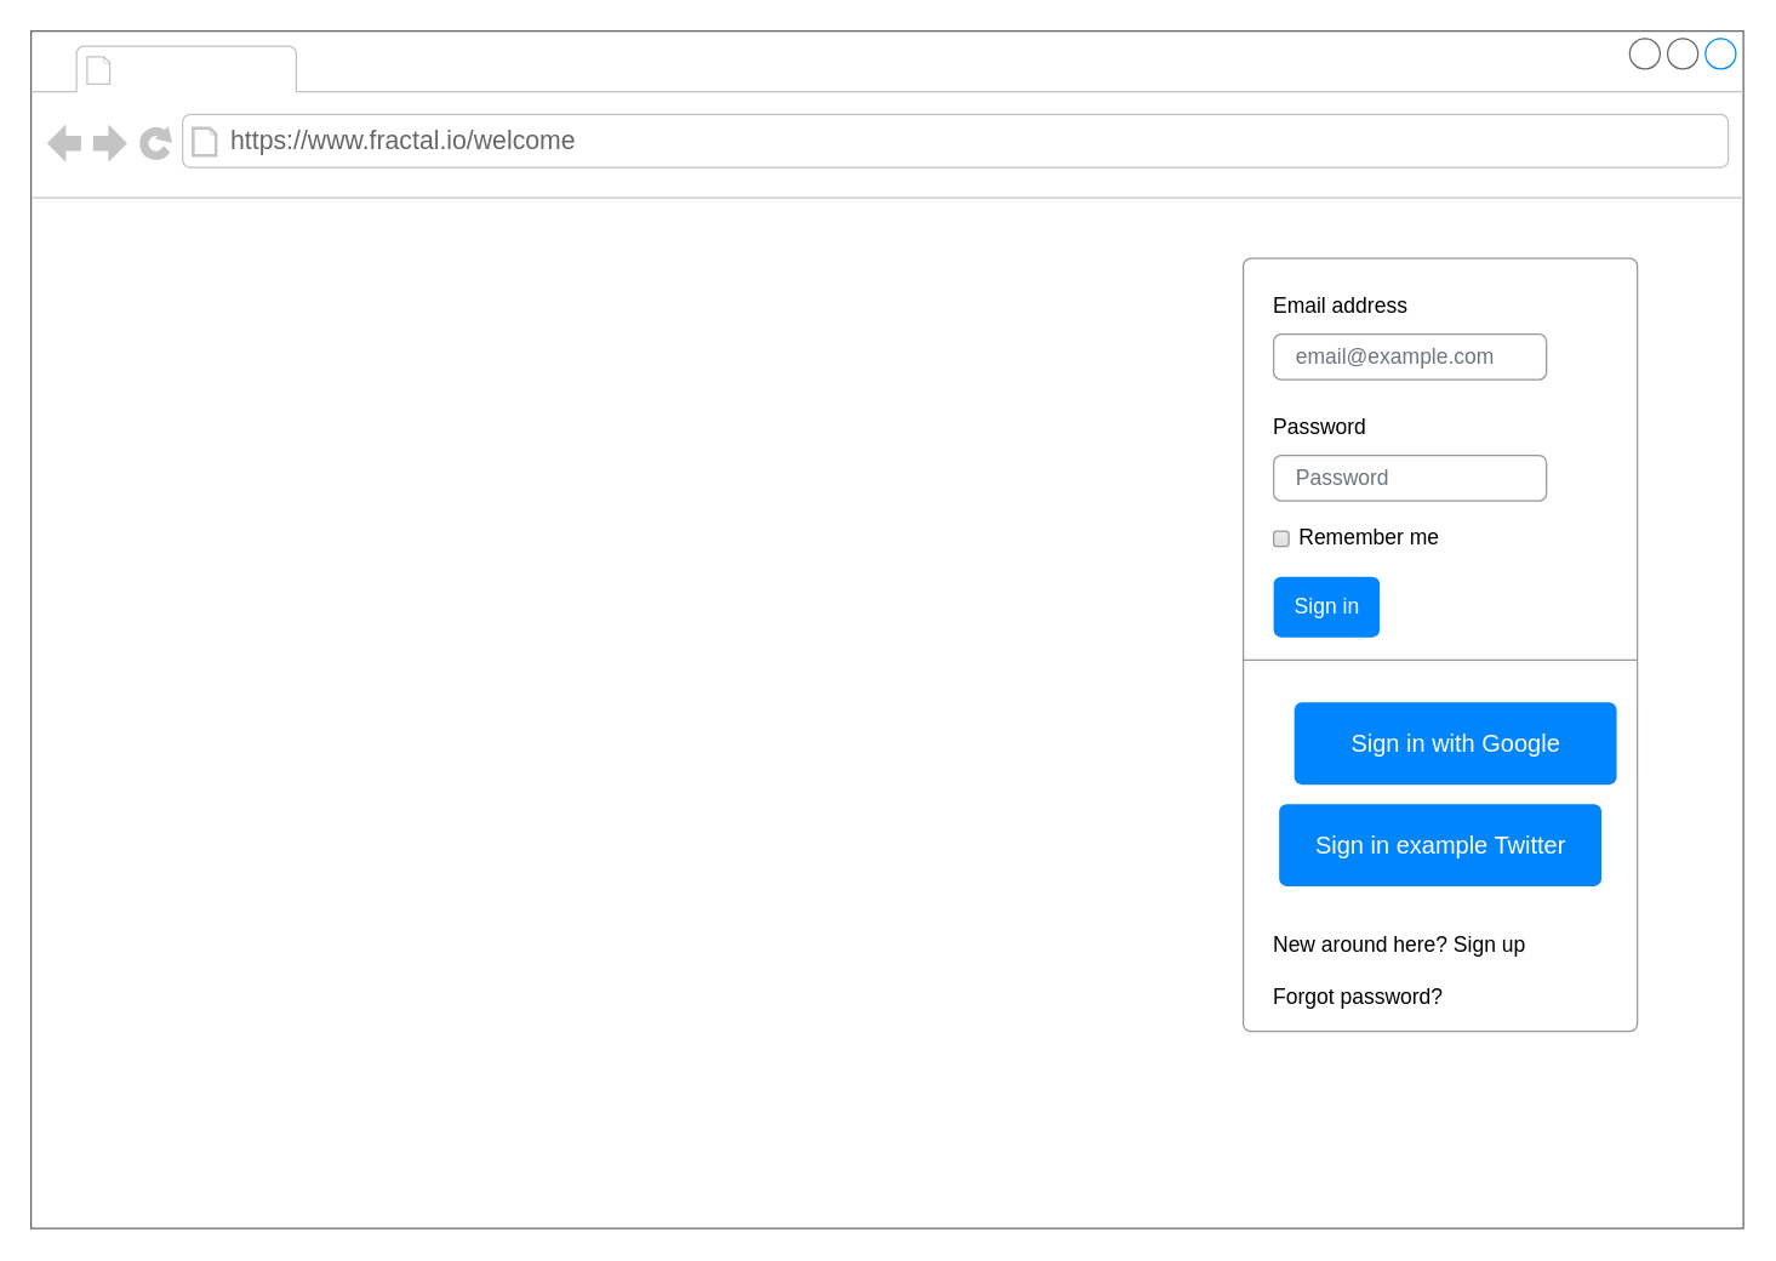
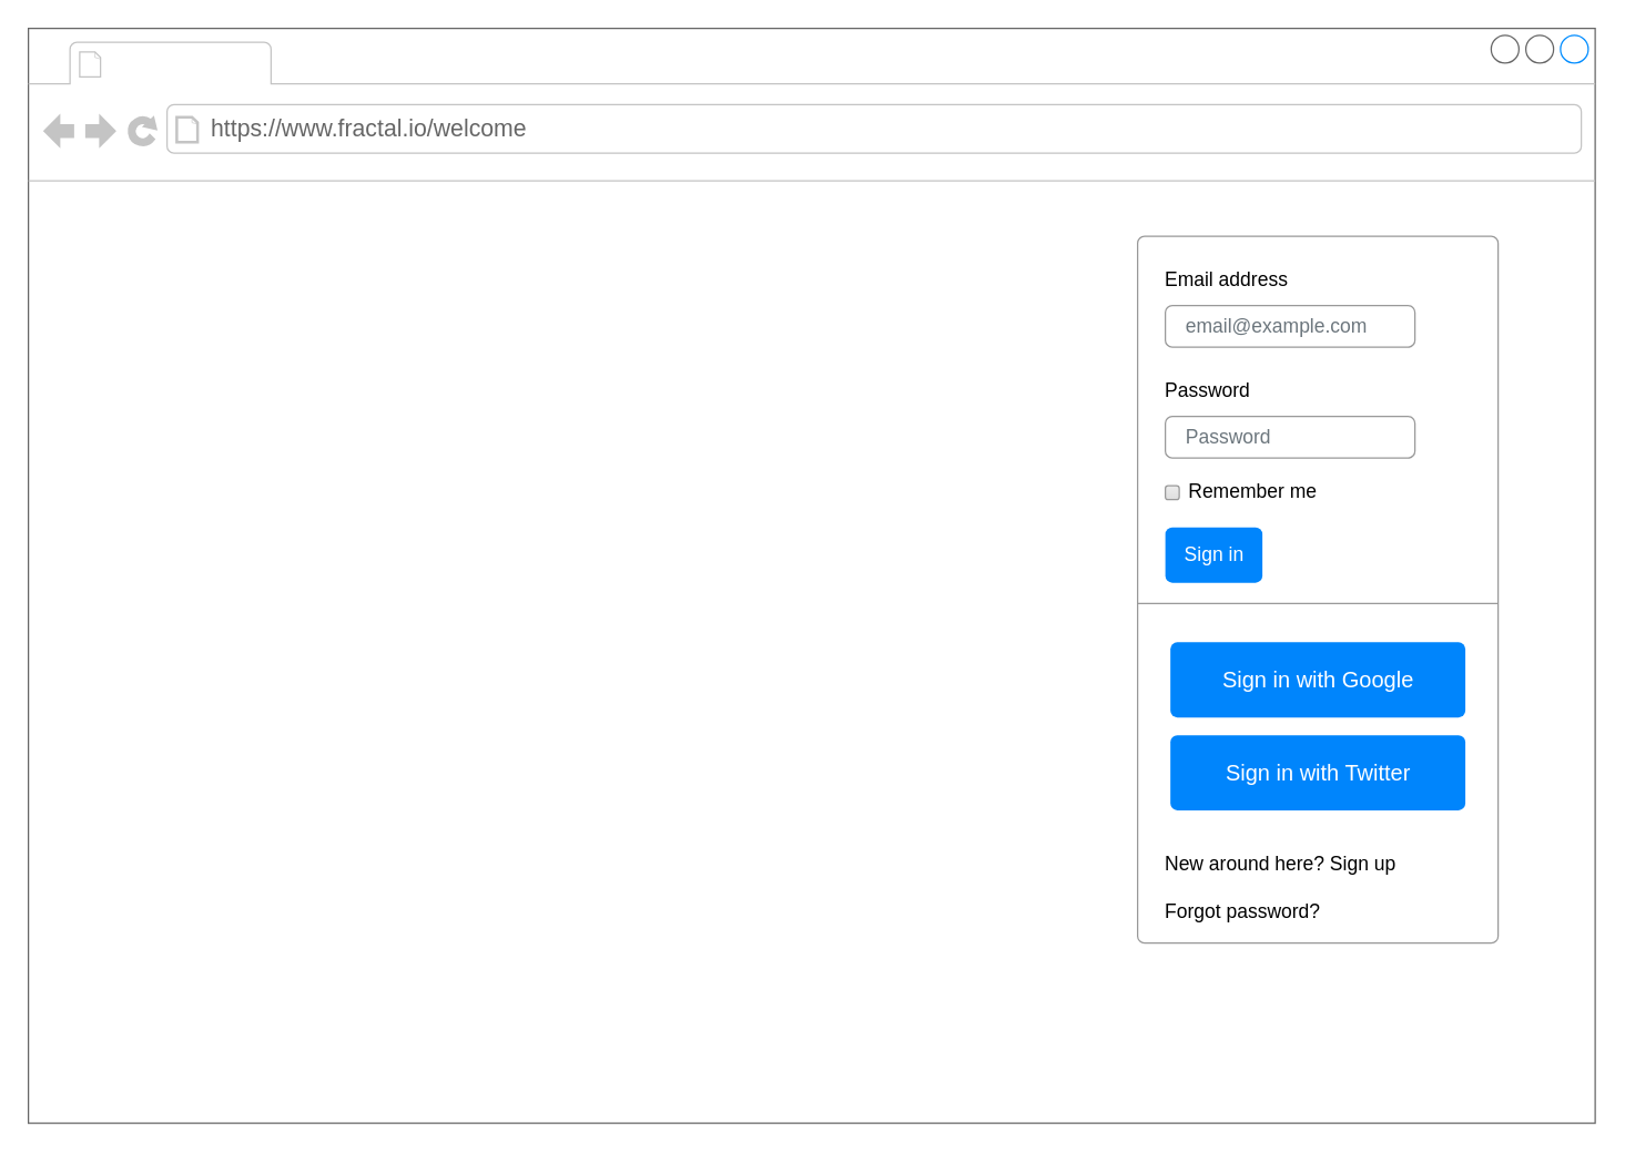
- <mxCell id="13" value="Sign in with Google" style="html=1;shadow=0;dashed=0;shape=mxgraph.bootstrap.rrect;rSize=5;strokeColor=none;strokeWidth=1;fillColor=#0085FC;fontColor=#FFFFFF;whiteSpace=wrap;align=center;verticalAlign=middle;spacingLeft=0;fontStyle=0;fontSize=16;spacing=5;" vertex="1" parent="4"><mxGeometry x="33.636" y="292.979" width="212.727" height="54.255" as="geometry" /></mxCell>
+ <mxCell id="13" value="Sign in with Google" style="html=1;shadow=0;dashed=0;shape=mxgraph.bootstrap.rrect;rSize=5;strokeColor=none;strokeWidth=1;fillColor=#0085FC;fontColor=#FFFFFF;whiteSpace=wrap;align=center;verticalAlign=middle;spacingLeft=0;fontStyle=0;fontSize=16;spacing=5;" vertex="1" parent="4"><mxGeometry x="23.636" y="292.979" width="212.727" height="54.255" as="geometry" /></mxCell>
- <mxCell id="14" value="Sign in example Twitter" style="html=1;shadow=0;dashed=0;shape=mxgraph.bootstrap.rrect;rSize=5;strokeColor=none;strokeWidth=1;fillColor=#0085FC;fontColor=#FFFFFF;whiteSpace=wrap;align=center;verticalAlign=middle;spacingLeft=0;fontStyle=0;fontSize=16;spacing=5;" vertex="1" parent="4"><mxGeometry x="23.636" y="360.0" width="212.727" height="54.255" as="geometry" /></mxCell>
+ <mxCell id="14" value="Sign in with Twitter" style="html=1;shadow=0;dashed=0;shape=mxgraph.bootstrap.rrect;rSize=5;strokeColor=none;strokeWidth=1;fillColor=#0085FC;fontColor=#FFFFFF;whiteSpace=wrap;align=center;verticalAlign=middle;spacingLeft=0;fontStyle=0;fontSize=16;spacing=5;" vertex="1" parent="4"><mxGeometry x="23.636" y="360.0" width="212.727" height="54.255" as="geometry" /></mxCell>
